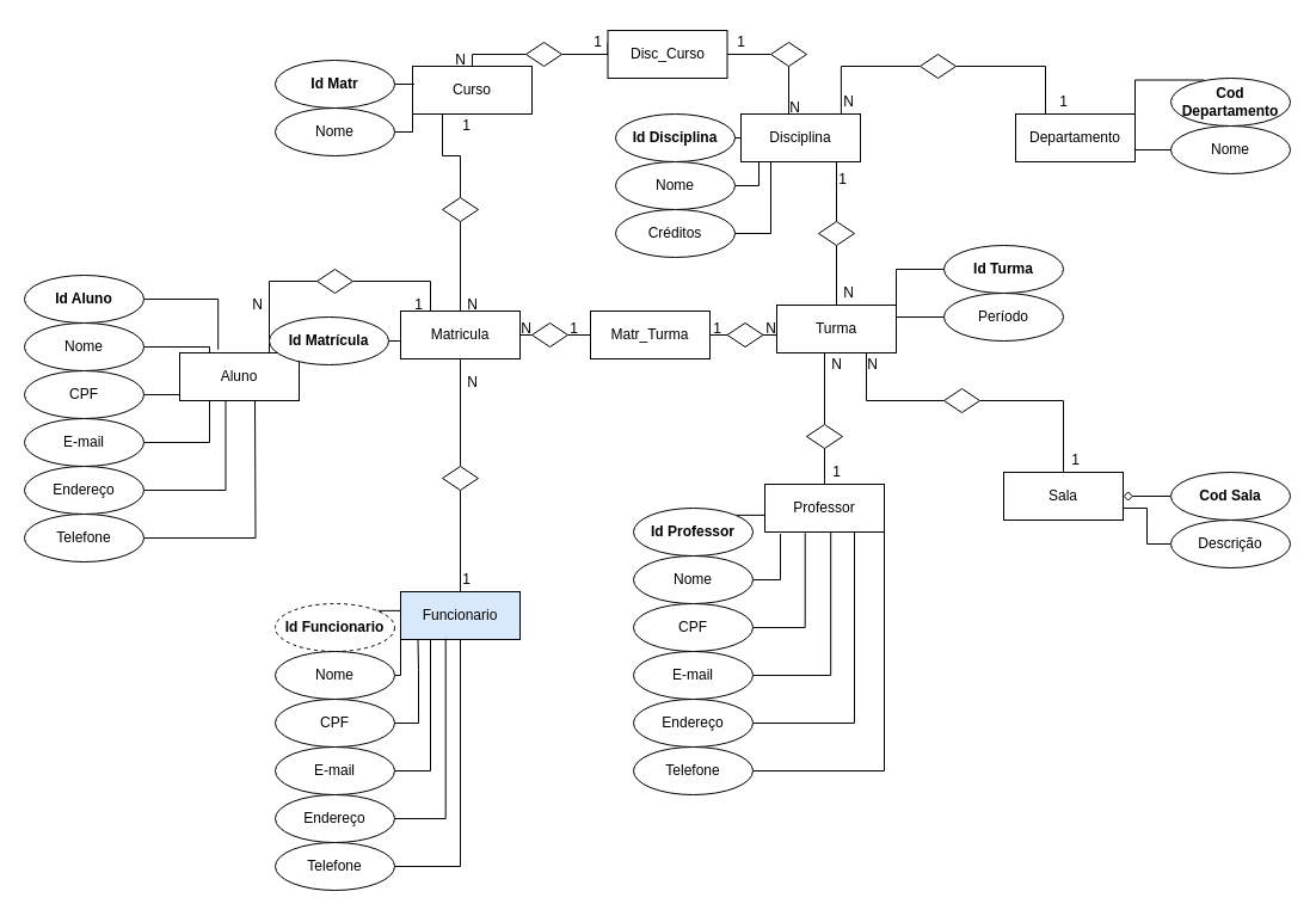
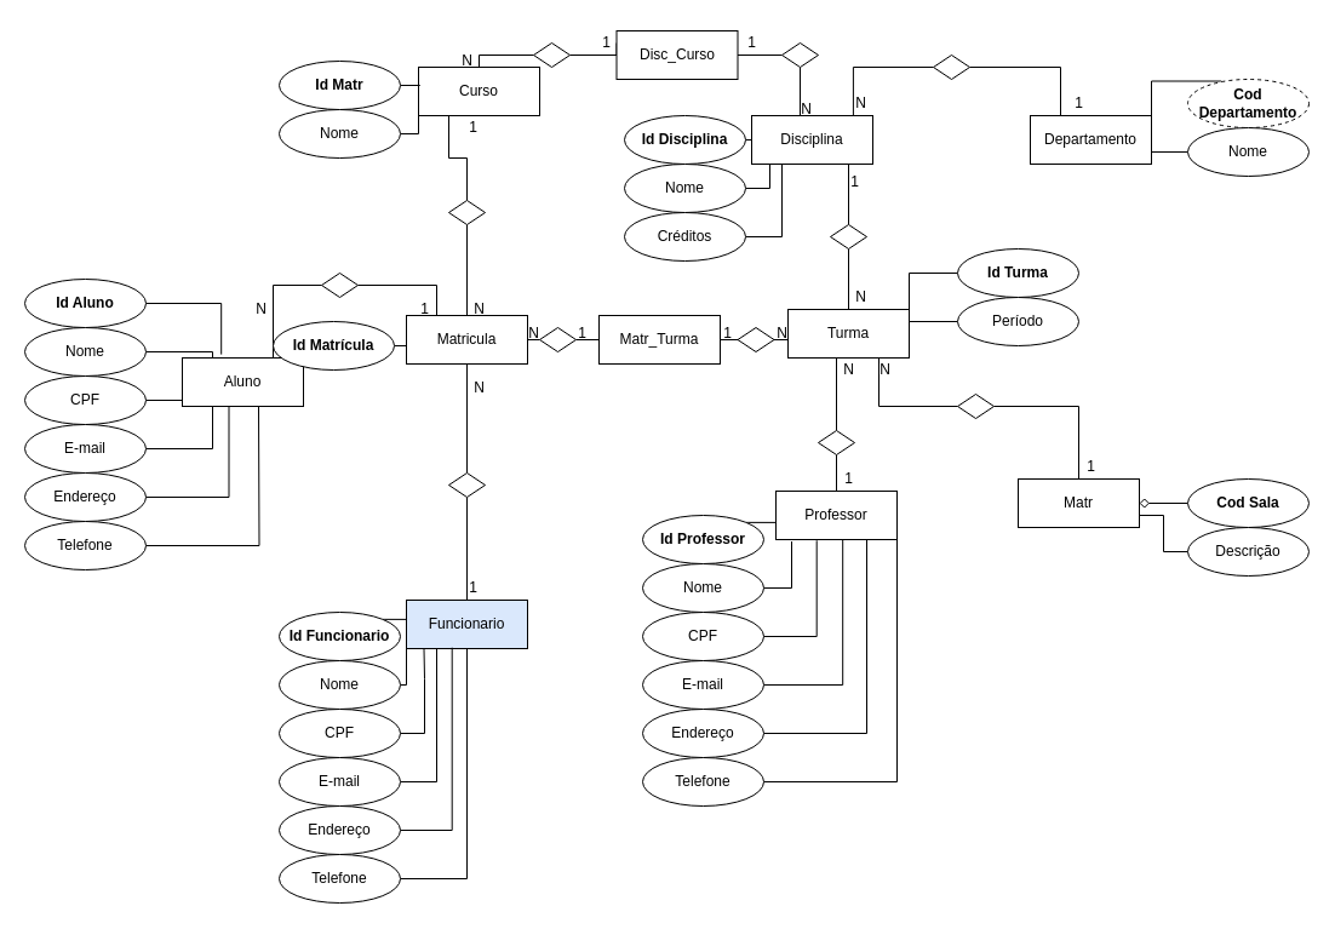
- <mxCell id="101" value="&lt;b&gt;Cod Departamento&lt;/b&gt;" style="ellipse;whiteSpace=wrap;html=1;align=center;" vertex="1" parent="1"><mxGeometry x="980" y="65" width="100" height="40" as="geometry" /></mxCell>
+ <mxCell id="101" value="&lt;b&gt;Cod Departamento&lt;/b&gt;" style="ellipse;whiteSpace=wrap;html=1;align=center;dashed=1;" vertex="1" parent="1"><mxGeometry x="980" y="65" width="100" height="40" as="geometry" /></mxCell>
- <mxCell id="21" value="Sala" style="whiteSpace=wrap;html=1;align=center;" vertex="1" parent="1"><mxGeometry x="840" y="395" width="100" height="40" as="geometry" /></mxCell>
+ <mxCell id="21" value="Matr" style="whiteSpace=wrap;html=1;align=center;" vertex="1" parent="1"><mxGeometry x="840" y="395" width="100" height="40" as="geometry" /></mxCell>
- <mxCell id="75" value="&lt;b&gt;Id Funcionario&lt;/b&gt;" style="ellipse;whiteSpace=wrap;html=1;align=center;dashed=1;" vertex="1" parent="1"><mxGeometry x="230" y="505" width="100" height="40" as="geometry" /></mxCell>
+ <mxCell id="75" value="&lt;b&gt;Id Funcionario&lt;/b&gt;" style="ellipse;whiteSpace=wrap;html=1;align=center;" vertex="1" parent="1"><mxGeometry x="230" y="505" width="100" height="40" as="geometry" /></mxCell>
